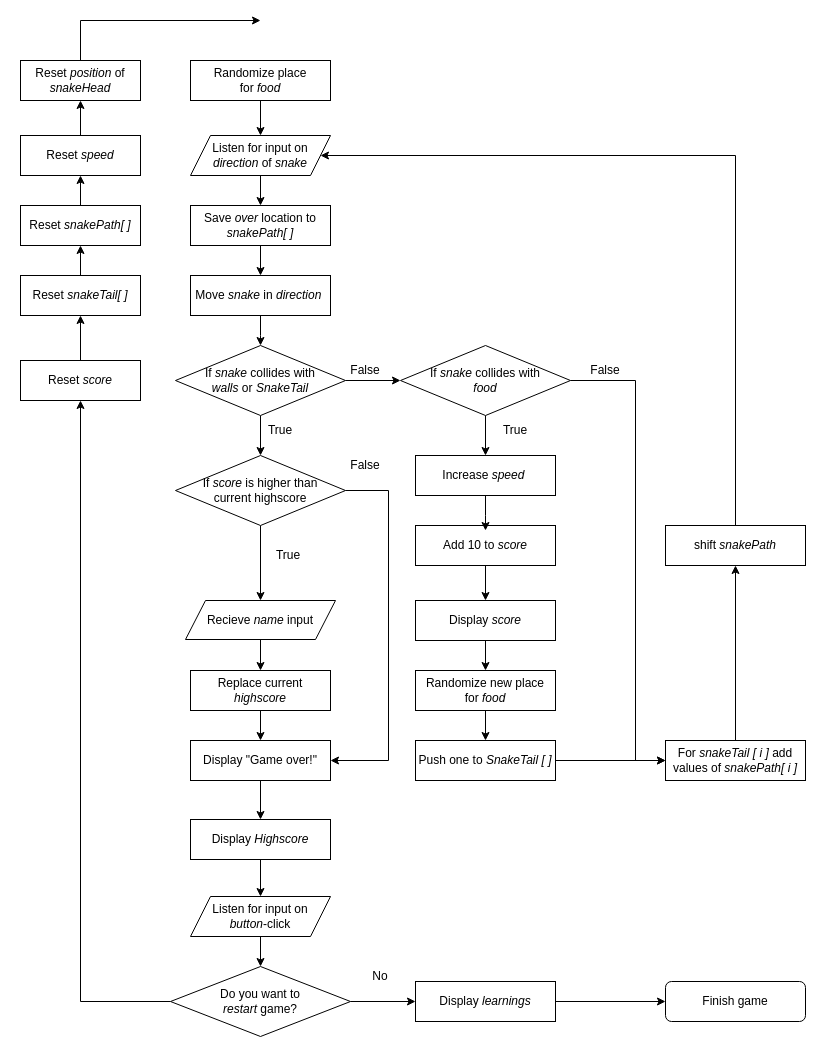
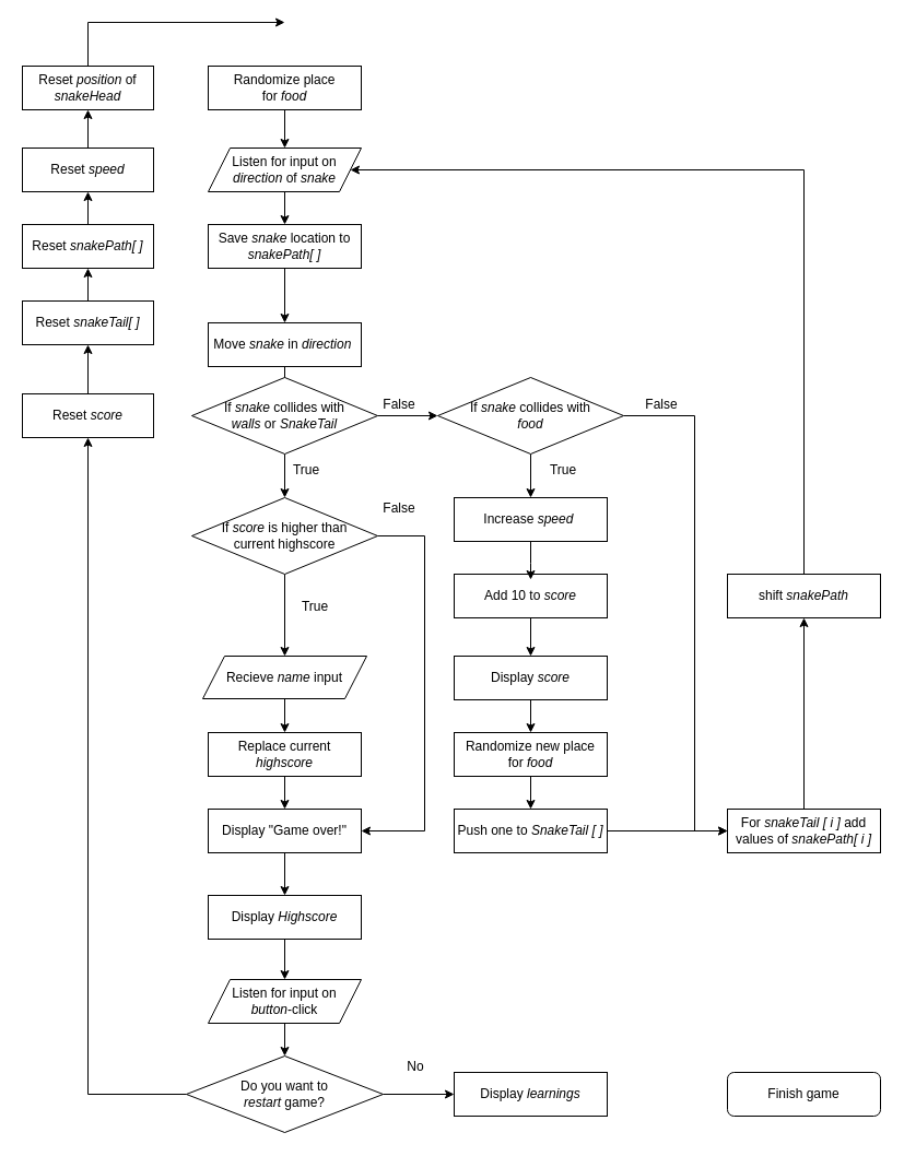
- <mxCell id="7" value="Save &lt;i&gt;over&amp;nbsp;&lt;/i&gt;location to &lt;i&gt;snakePath[ ]&lt;/i&gt;" style="rounded=0;whiteSpace=wrap;html=1;" parent="1" vertex="1"><mxGeometry x="190" y="205" width="140" height="40" as="geometry" /></mxCell>
+ <mxCell id="7" value="Save &lt;i&gt;snake&amp;nbsp;&lt;/i&gt;location to &lt;i&gt;snakePath[ ]&lt;/i&gt;" style="rounded=0;whiteSpace=wrap;html=1;" parent="1" vertex="1"><mxGeometry x="190" y="205" width="140" height="40" as="geometry" /></mxCell>
- <mxCell id="36" value="Move &lt;i&gt;&lt;span&gt;snake&lt;/span&gt;&amp;nbsp;&lt;/i&gt;in &lt;i&gt;direction&lt;/i&gt;&amp;nbsp;" style="rounded=0;whiteSpace=wrap;html=1;fontStyle=0" parent="1" vertex="1"><mxGeometry x="190" y="275" width="140" height="40" as="geometry" /></mxCell>
+ <mxCell id="36" value="Move &lt;i&gt;&lt;span&gt;snake&lt;/span&gt;&amp;nbsp;&lt;/i&gt;in &lt;i&gt;direction&lt;/i&gt;&amp;nbsp;" style="rounded=0;whiteSpace=wrap;html=1;fontStyle=0" parent="1" vertex="1"><mxGeometry x="190" y="295" width="140" height="40" as="geometry" /></mxCell>
- <mxCell id="21" value="" style="edgeStyle=orthogonalEdgeStyle;rounded=0;orthogonalLoop=1;jettySize=auto;html=1;entryX=0;entryY=0.5;entryDx=0;entryDy=0;" parent="1" source="22" target="18" edge="1"><mxGeometry relative="1" as="geometry"><mxPoint x="665" y="1001" as="targetPoint" /></mxGeometry></mxCell>
